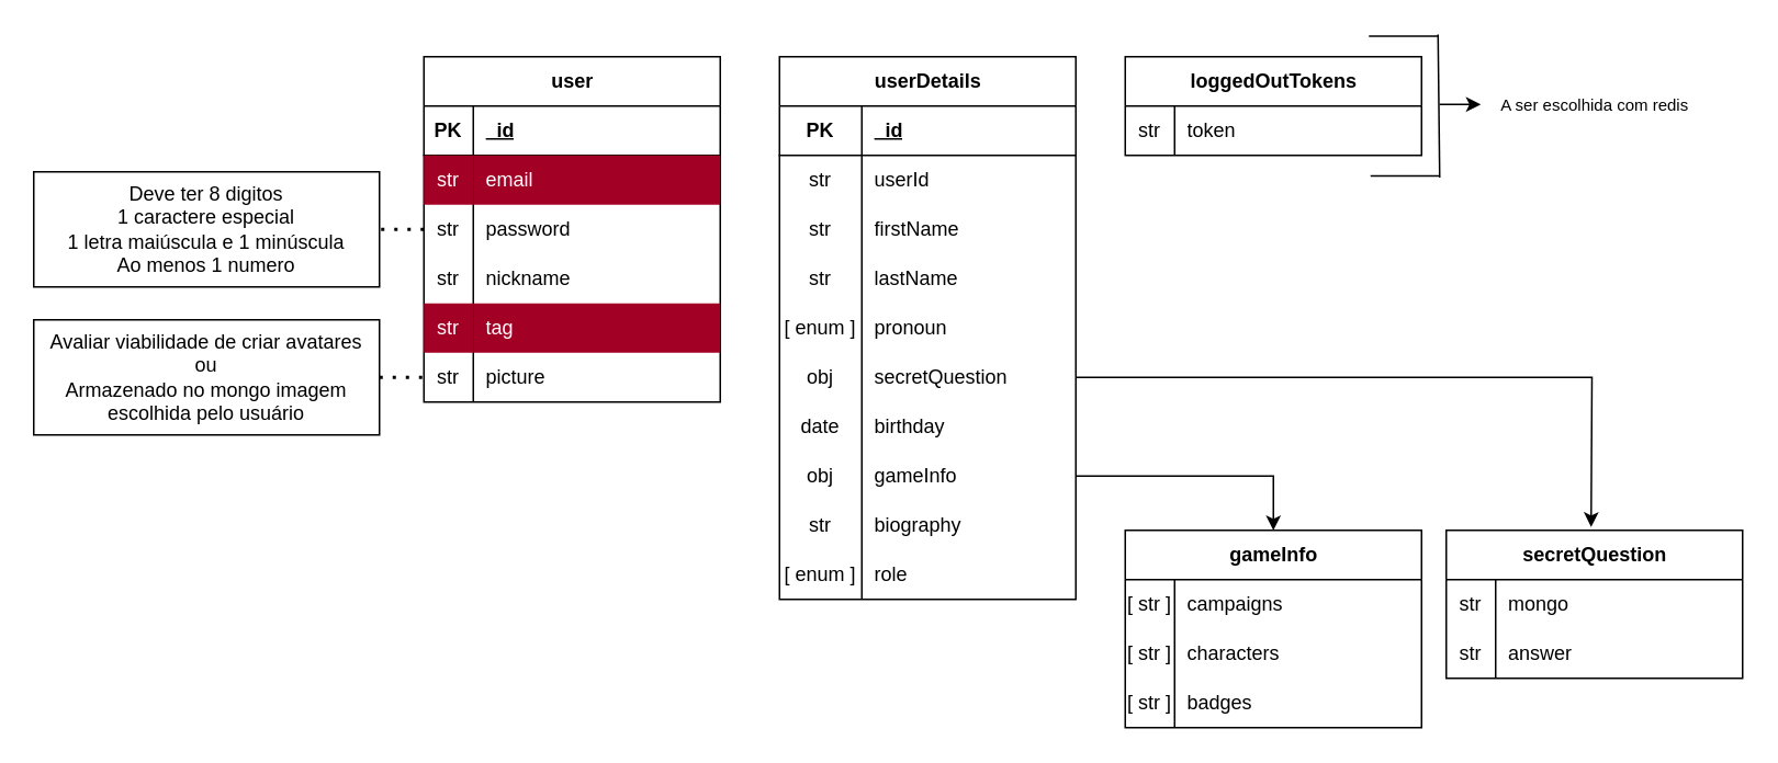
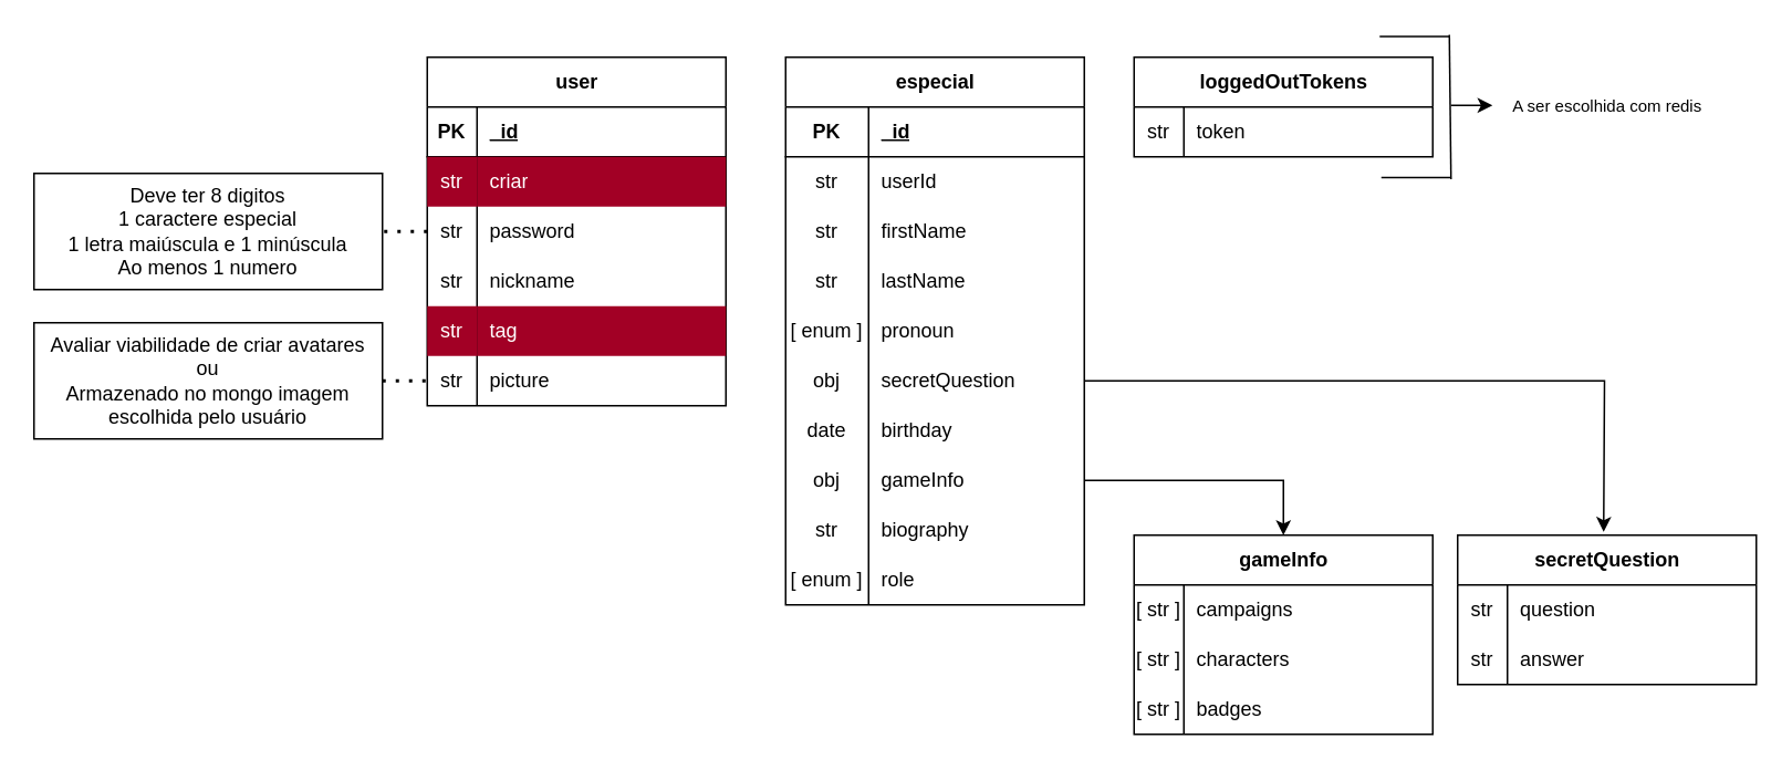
- <mxCell id="35" value="userDetails" style="shape=table;startSize=30;container=1;collapsible=1;childLayout=tableLayout;fixedRows=1;rowLines=0;fontStyle=1;align=center;resizeLast=1;html=1;" parent="1" vertex="1"><mxGeometry x="473" y="34" width="180" height="330" as="geometry" /></mxCell>
+ <mxCell id="35" value="especial" style="shape=table;startSize=30;container=1;collapsible=1;childLayout=tableLayout;fixedRows=1;rowLines=0;fontStyle=1;align=center;resizeLast=1;html=1;" parent="1" vertex="1"><mxGeometry x="473" y="34" width="180" height="330" as="geometry" /></mxCell>
- <mxCell id="8" value="email" style="shape=partialRectangle;connectable=0;fillColor=#a20025;top=0;left=0;bottom=0;right=0;align=left;spacingLeft=6;overflow=hidden;whiteSpace=wrap;html=1;fontColor=#ffffff;strokeColor=#6F0000;" parent="6" vertex="1"><mxGeometry x="30" width="150" height="30" as="geometry"><mxRectangle width="150" height="30" as="alternateBounds" /></mxGeometry></mxCell>
+ <mxCell id="8" value="criar" style="shape=partialRectangle;connectable=0;fillColor=#a20025;top=0;left=0;bottom=0;right=0;align=left;spacingLeft=6;overflow=hidden;whiteSpace=wrap;html=1;fontColor=#ffffff;strokeColor=#6F0000;" parent="6" vertex="1"><mxGeometry x="30" width="150" height="30" as="geometry"><mxRectangle width="150" height="30" as="alternateBounds" /></mxGeometry></mxCell>
- <mxCell id="70" value="mongo" style="shape=partialRectangle;connectable=0;fillColor=none;top=0;left=0;bottom=0;right=0;align=left;spacingLeft=6;overflow=hidden;whiteSpace=wrap;html=1;" parent="68" vertex="1"><mxGeometry x="30" width="150" height="30" as="geometry"><mxRectangle width="150" height="30" as="alternateBounds" /></mxGeometry></mxCell>
+ <mxCell id="70" value="question" style="shape=partialRectangle;connectable=0;fillColor=none;top=0;left=0;bottom=0;right=0;align=left;spacingLeft=6;overflow=hidden;whiteSpace=wrap;html=1;" parent="68" vertex="1"><mxGeometry x="30" width="150" height="30" as="geometry"><mxRectangle width="150" height="30" as="alternateBounds" /></mxGeometry></mxCell>
